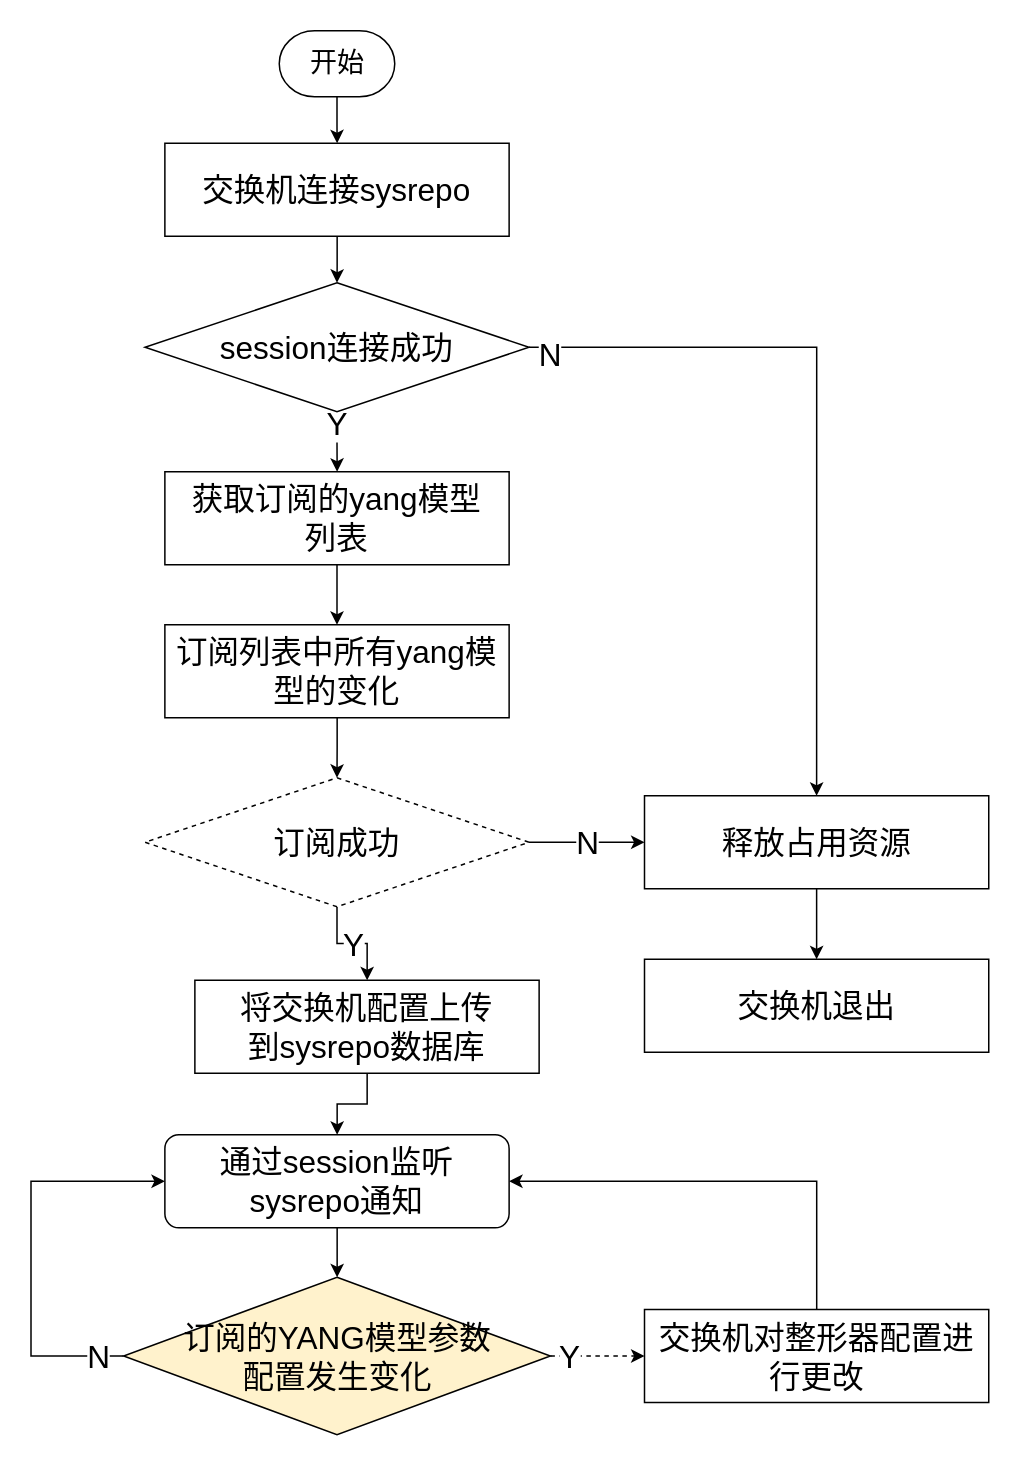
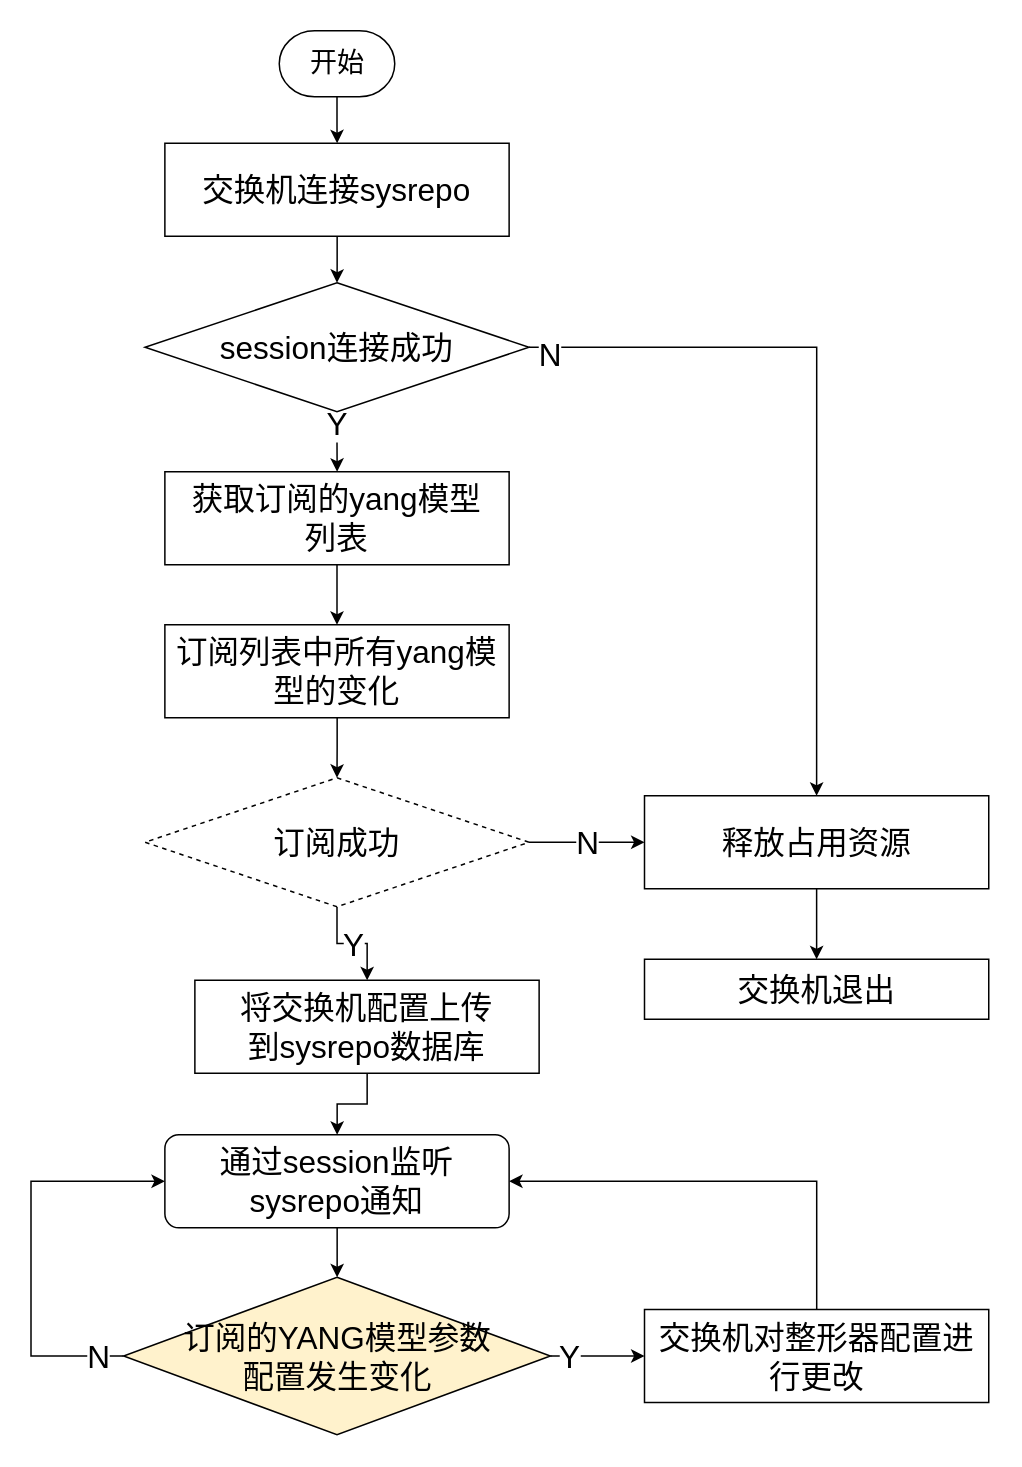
- <mxCell id="22" value="&#10;&#10;&lt;span style=&quot;color: rgb(0, 0, 0); font-family: helvetica; font-size: 21px; font-style: normal; font-weight: 400; letter-spacing: normal; text-align: center; text-indent: 0px; text-transform: none; word-spacing: 0px; background-color: rgb(255, 255, 255); display: inline; float: none;&quot;&gt;交换机退出&lt;/span&gt;&#10;&#10;" style="rounded=0;whiteSpace=wrap;html=1;fontSize=21;" vertex="1" parent="1"><mxGeometry x="429" y="639" width="229.5" height="62" as="geometry" /></mxCell>
+ <mxCell id="22" value="&#10;&#10;&lt;span style=&quot;color: rgb(0, 0, 0); font-family: helvetica; font-size: 21px; font-style: normal; font-weight: 400; letter-spacing: normal; text-align: center; text-indent: 0px; text-transform: none; word-spacing: 0px; background-color: rgb(255, 255, 255); display: inline; float: none;&quot;&gt;交换机退出&lt;/span&gt;&#10;&#10;" style="rounded=0;whiteSpace=wrap;html=1;fontSize=21;" vertex="1" parent="1"><mxGeometry x="429" y="639" width="229.5" height="40" as="geometry" /></mxCell>
- <mxCell id="15" value="Y" style="edgeStyle=orthogonalEdgeStyle;rounded=0;orthogonalLoop=1;jettySize=auto;html=1;fontSize=21;dashed=1;" edge="1" parent="1" source="17" target="19"><mxGeometry x="-0.586" relative="1" as="geometry"><mxPoint as="offset" /></mxGeometry></mxCell>
+ <mxCell id="15" value="Y" style="edgeStyle=orthogonalEdgeStyle;rounded=0;orthogonalLoop=1;jettySize=auto;html=1;fontSize=21;" edge="1" parent="1" source="17" target="19"><mxGeometry x="-0.586" relative="1" as="geometry"><mxPoint as="offset" /></mxGeometry></mxCell>
